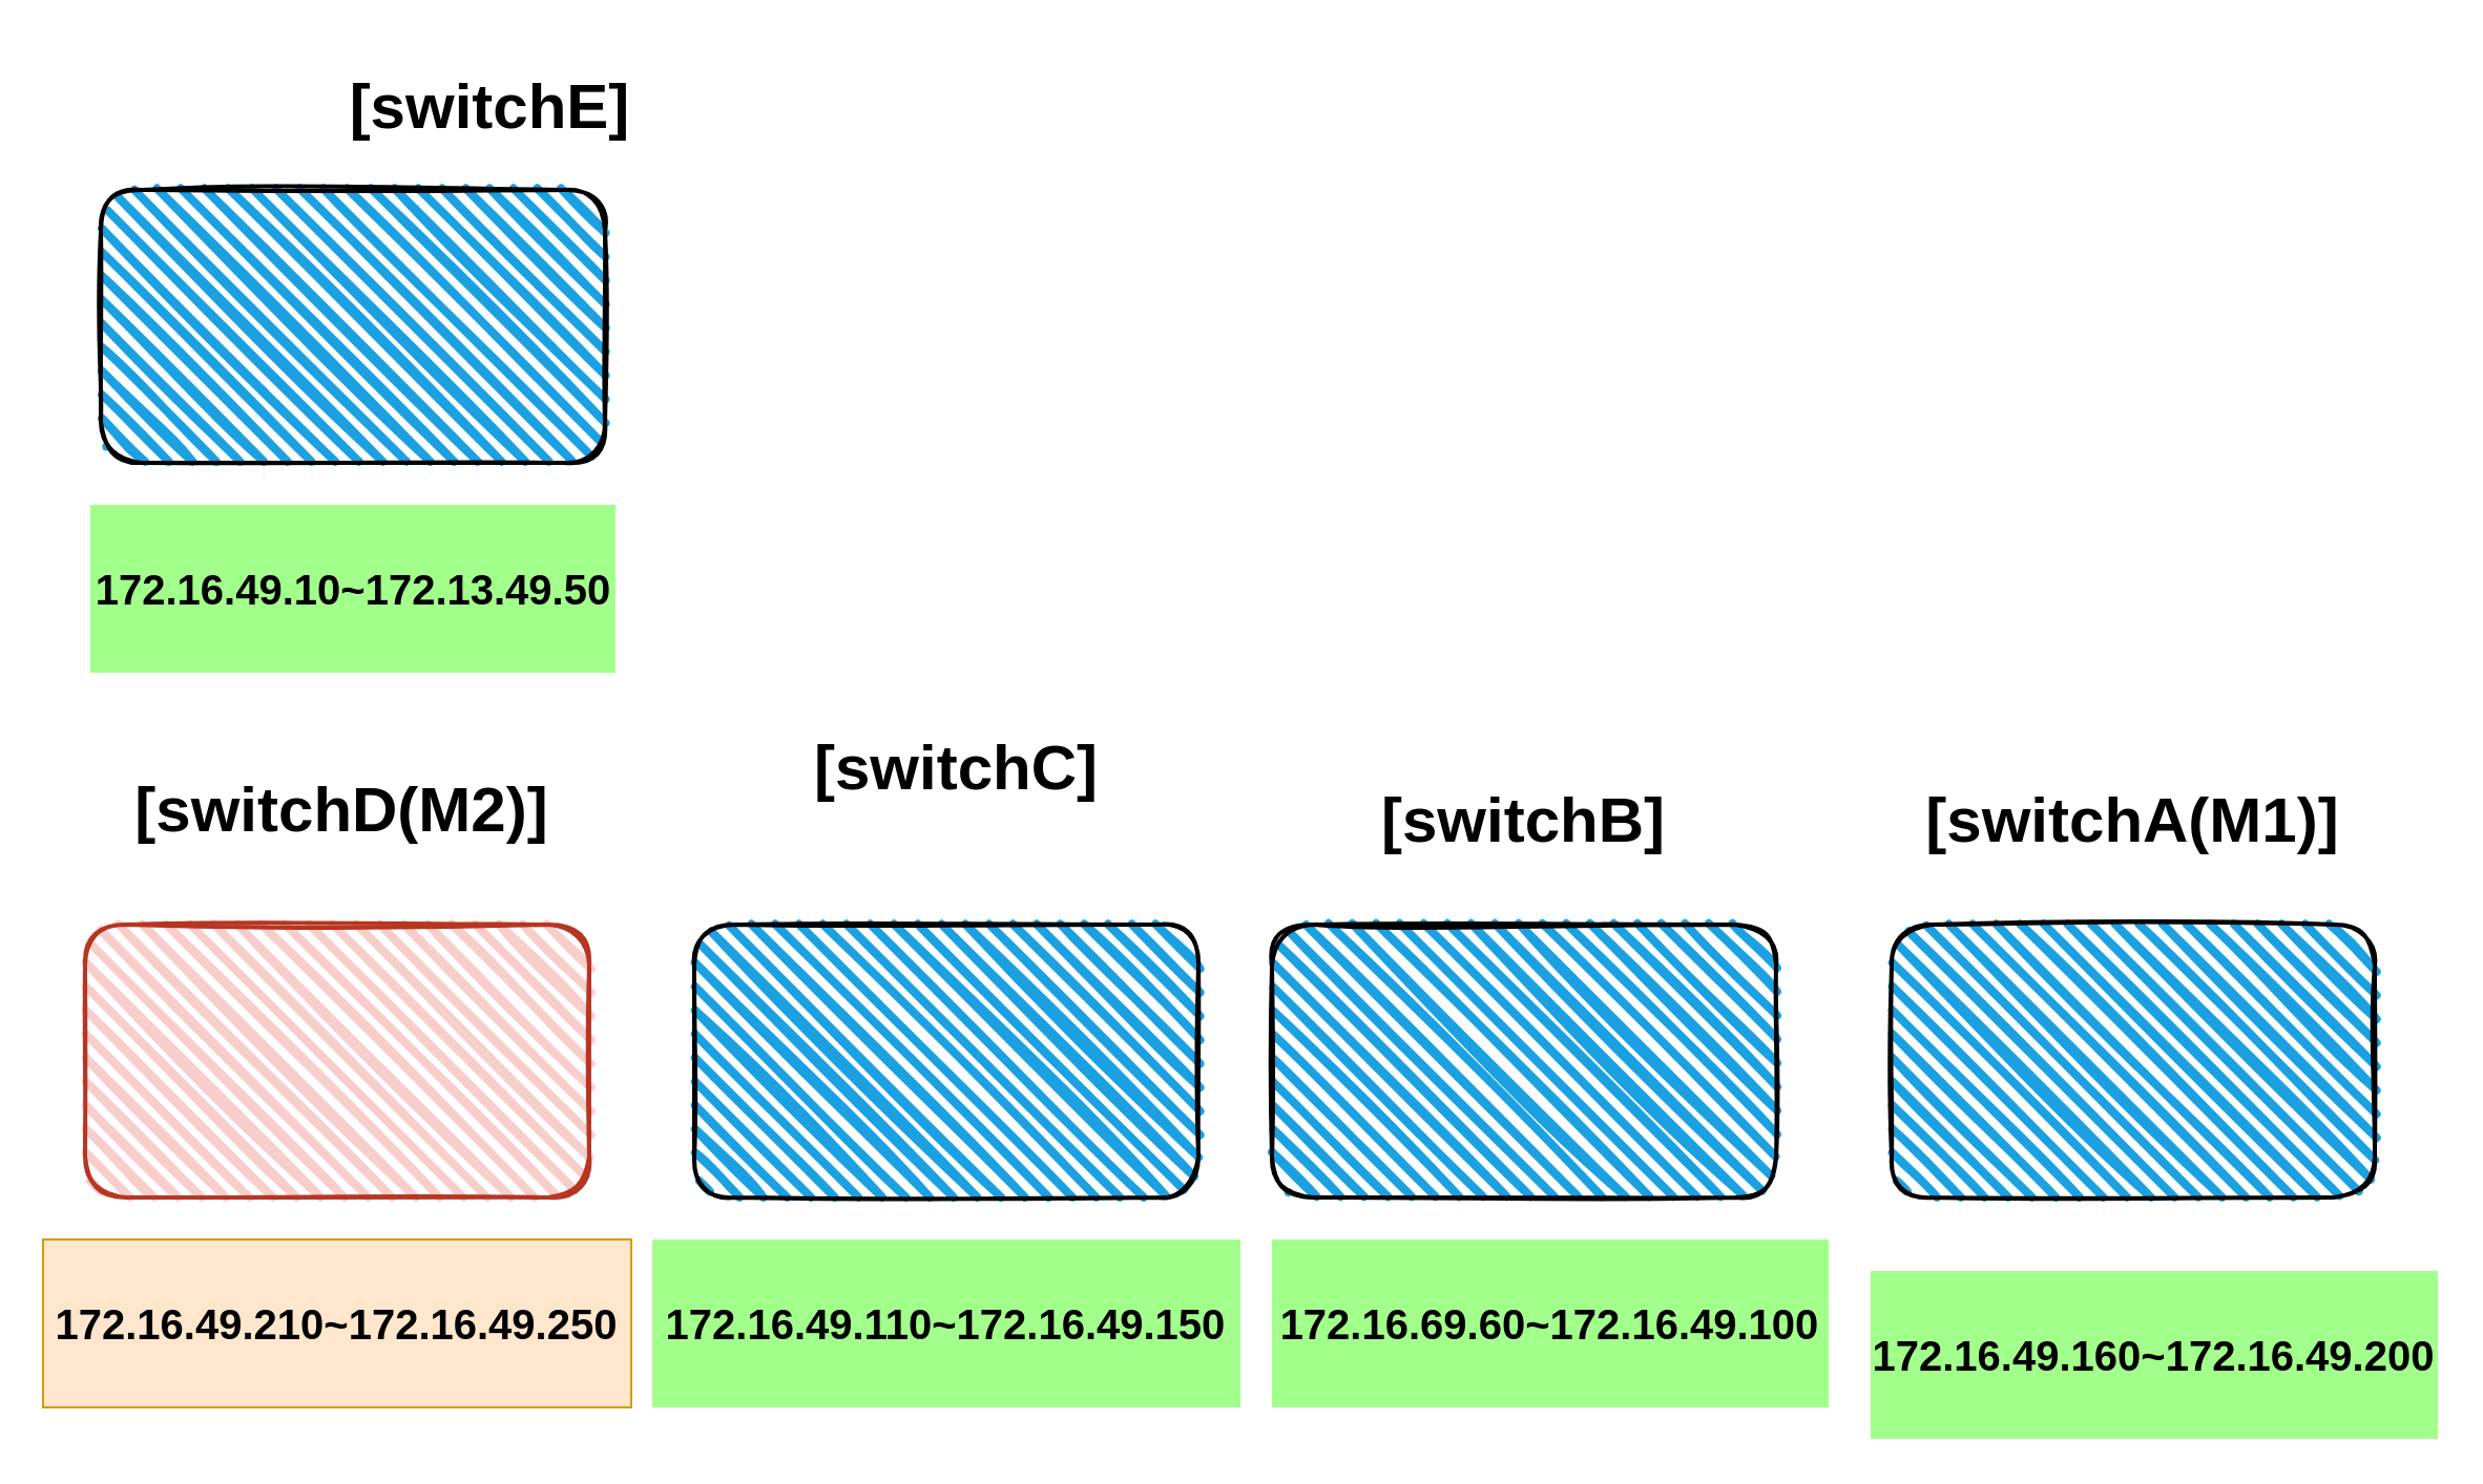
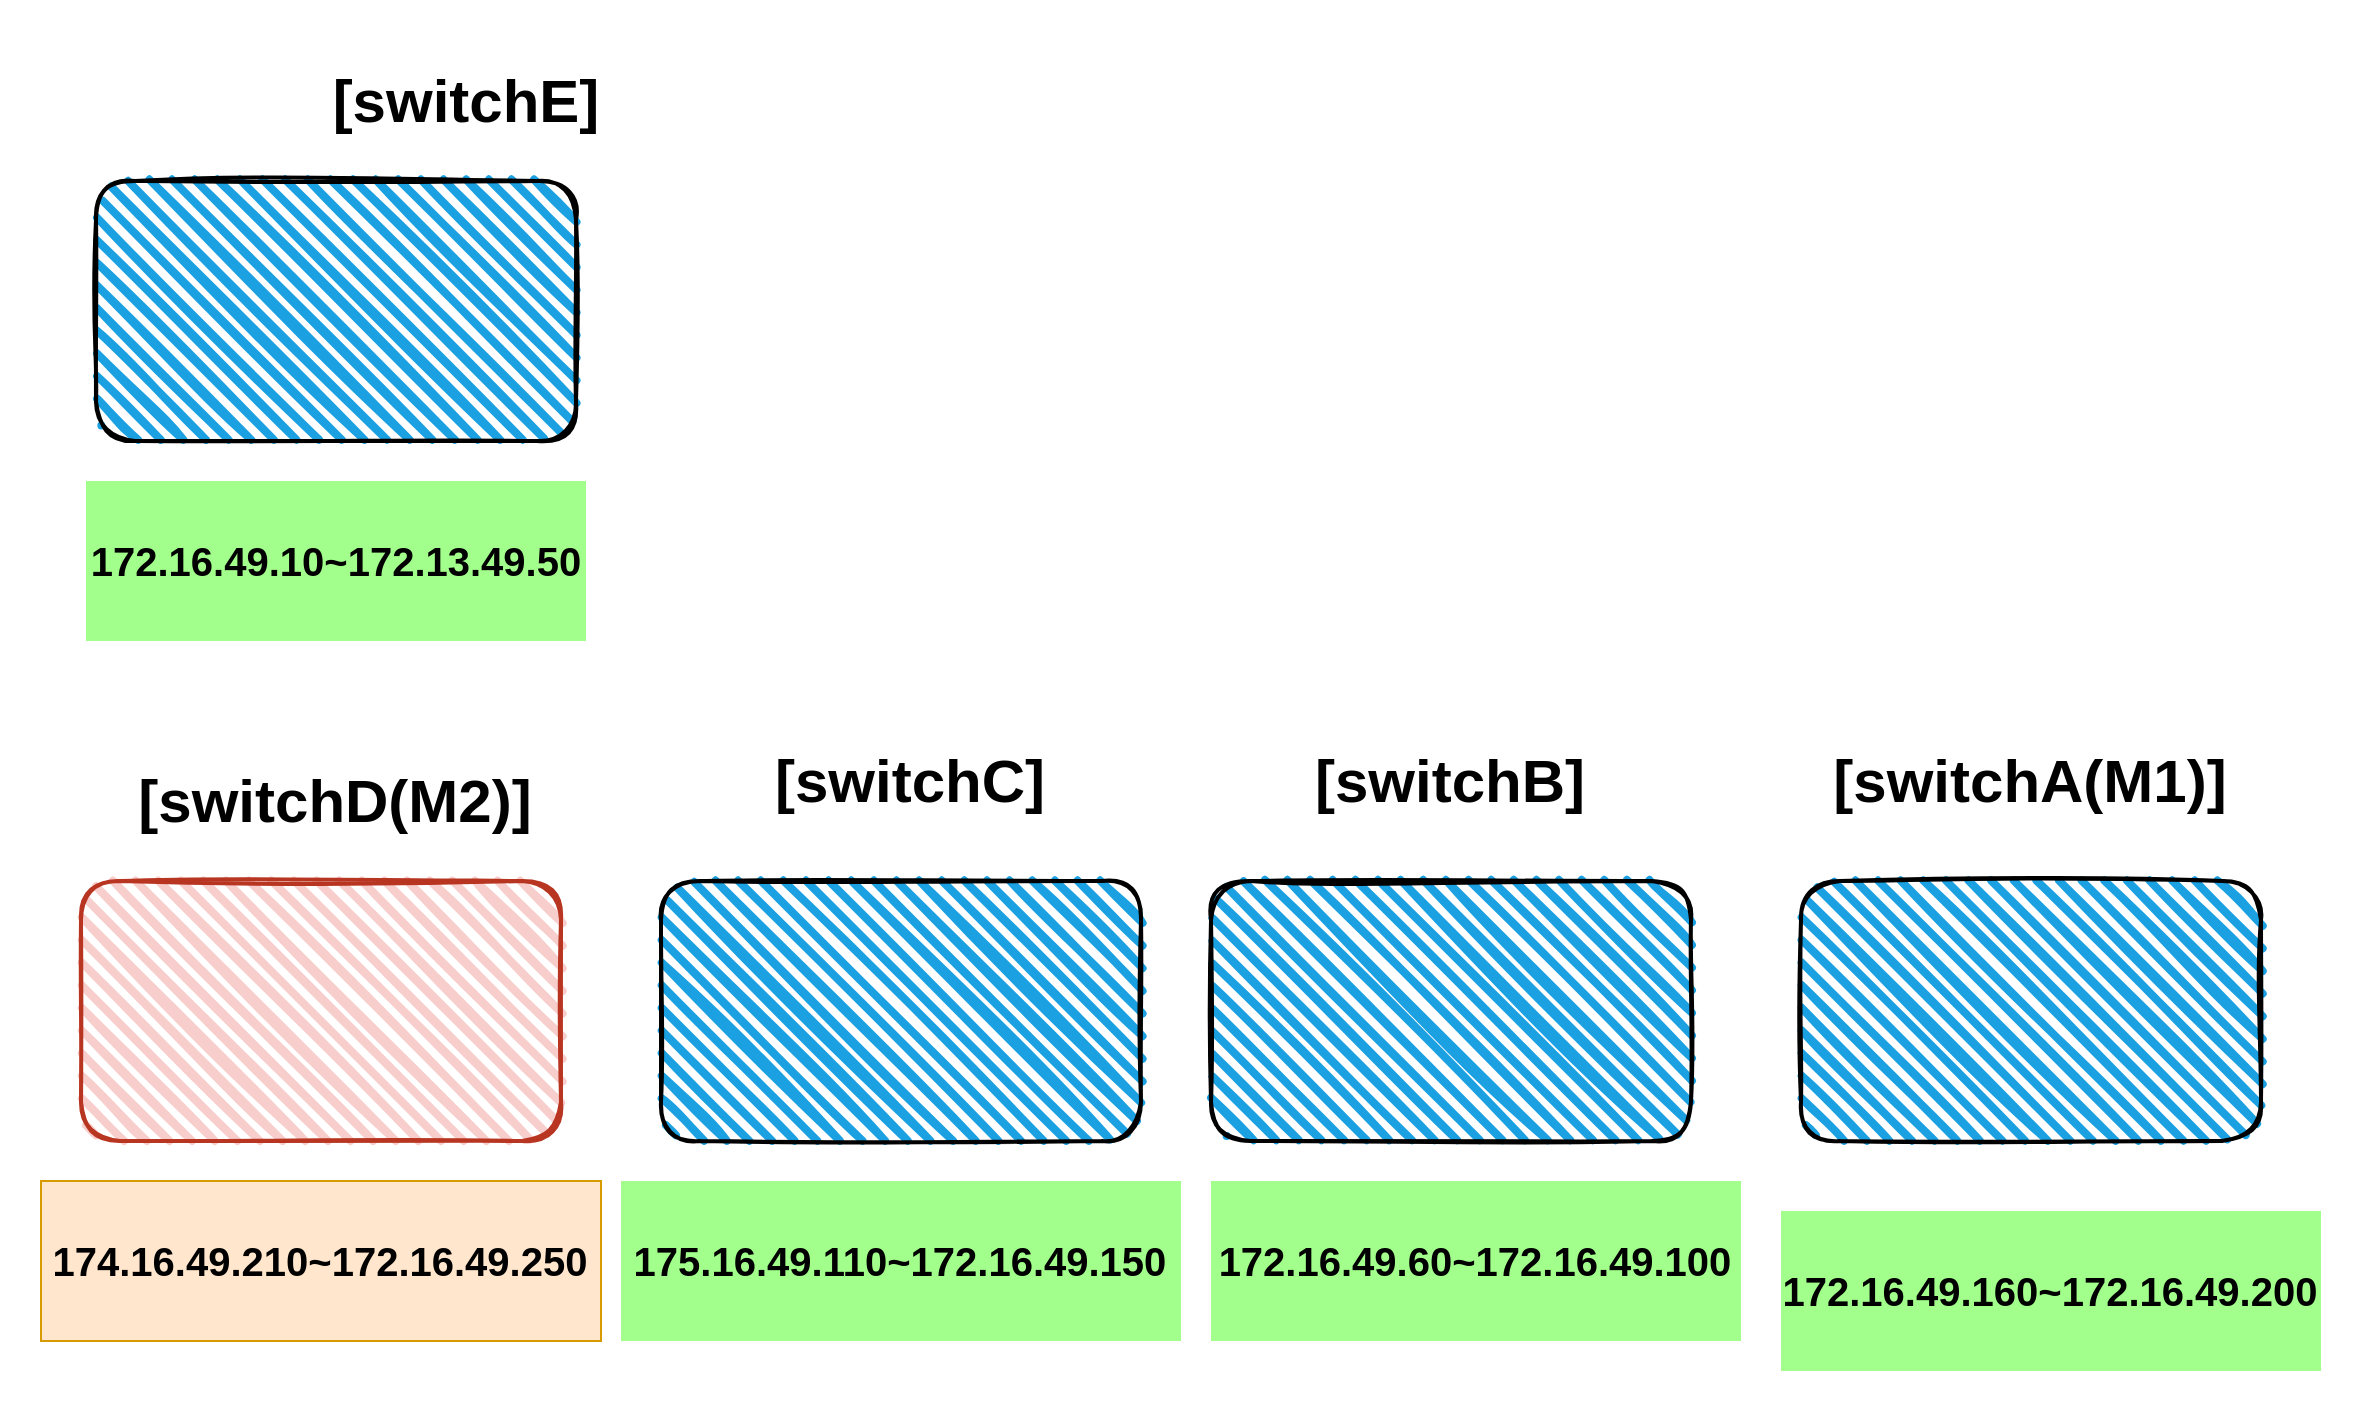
- <mxCell id="16" value="&lt;font style=&quot;font-size: 30px&quot;&gt;&lt;b&gt;[switchC]&lt;/b&gt;&lt;/font&gt;" style="text;html=1;strokeColor=none;fillColor=none;align=center;verticalAlign=middle;whiteSpace=wrap;rounded=0;" vertex="1" parent="1"><mxGeometry x="370" y="335" width="170" height="60" as="geometry" /></mxCell>
+ <mxCell id="16" value="&lt;font style=&quot;font-size: 30px&quot;&gt;&lt;b&gt;[switchC]&lt;/b&gt;&lt;/font&gt;" style="text;html=1;strokeColor=none;fillColor=none;align=center;verticalAlign=middle;whiteSpace=wrap;rounded=0;" vertex="1" parent="1"><mxGeometry x="370" y="360" width="170" height="60" as="geometry" /></mxCell>
- <mxCell id="13" value="&lt;font style=&quot;font-size: 30px&quot;&gt;&lt;b&gt;[switchD(M2)]&lt;/b&gt;&lt;/font&gt;" style="text;html=1;strokeColor=none;fillColor=none;align=center;verticalAlign=middle;whiteSpace=wrap;rounded=0;" vertex="1" parent="1"><mxGeometry x="71.25" y="355" width="182.5" height="60" as="geometry" /></mxCell>
+ <mxCell id="13" value="&lt;font style=&quot;font-size: 30px&quot;&gt;&lt;b&gt;[switchD(M2)]&lt;/b&gt;&lt;/font&gt;" style="text;html=1;strokeColor=none;fillColor=none;align=center;verticalAlign=middle;whiteSpace=wrap;rounded=0;" vertex="1" parent="1"><mxGeometry x="76.25" y="370" width="182.5" height="60" as="geometry" /></mxCell>
- <mxCell id="8" value="&lt;font style=&quot;font-size: 20px&quot;&gt;&lt;b&gt;172.16.49.210~172.16.49.250&lt;/b&gt;&lt;/font&gt;" style="text;html=1;strokeColor=#d79b00;align=center;verticalAlign=middle;whiteSpace=wrap;rounded=0;fillColor=#ffe6cc;" vertex="1" parent="1"><mxGeometry x="20" y="590" width="280" height="80" as="geometry" /></mxCell>
+ <mxCell id="8" value="&lt;font style=&quot;font-size: 20px&quot;&gt;&lt;b&gt;174.16.49.210~172.16.49.250&lt;/b&gt;&lt;/font&gt;" style="text;html=1;strokeColor=#d79b00;align=center;verticalAlign=middle;whiteSpace=wrap;rounded=0;fillColor=#ffe6cc;" vertex="1" parent="1"><mxGeometry x="20" y="590" width="280" height="80" as="geometry" /></mxCell>
- <mxCell id="9" value="&lt;font style=&quot;font-size: 20px&quot;&gt;&lt;b&gt;172.16.49.110~172.16.49.150&lt;/b&gt;&lt;/font&gt;" style="text;html=1;strokeColor=none;align=center;verticalAlign=middle;whiteSpace=wrap;rounded=0;fillColor=#A3FF8C;" vertex="1" parent="1"><mxGeometry x="310" y="590" width="280" height="80" as="geometry" /></mxCell>
+ <mxCell id="9" value="&lt;font style=&quot;font-size: 20px&quot;&gt;&lt;b&gt;175.16.49.110~172.16.49.150&lt;/b&gt;&lt;/font&gt;" style="text;html=1;strokeColor=none;align=center;verticalAlign=middle;whiteSpace=wrap;rounded=0;fillColor=#A3FF8C;" vertex="1" parent="1"><mxGeometry x="310" y="590" width="280" height="80" as="geometry" /></mxCell>
- <mxCell id="10" value="&lt;font style=&quot;font-size: 20px&quot;&gt;&lt;b&gt;172.16.69.60~172.16.49.100&lt;/b&gt;&lt;/font&gt;" style="text;html=1;strokeColor=none;align=center;verticalAlign=middle;whiteSpace=wrap;rounded=0;fillColor=#A3FF8C;" vertex="1" parent="1"><mxGeometry x="605" y="590" width="265" height="80" as="geometry" /></mxCell>
+ <mxCell id="10" value="&lt;font style=&quot;font-size: 20px&quot;&gt;&lt;b&gt;172.16.49.60~172.16.49.100&lt;/b&gt;&lt;/font&gt;" style="text;html=1;strokeColor=none;align=center;verticalAlign=middle;whiteSpace=wrap;rounded=0;fillColor=#A3FF8C;" vertex="1" parent="1"><mxGeometry x="605" y="590" width="265" height="80" as="geometry" /></mxCell>
